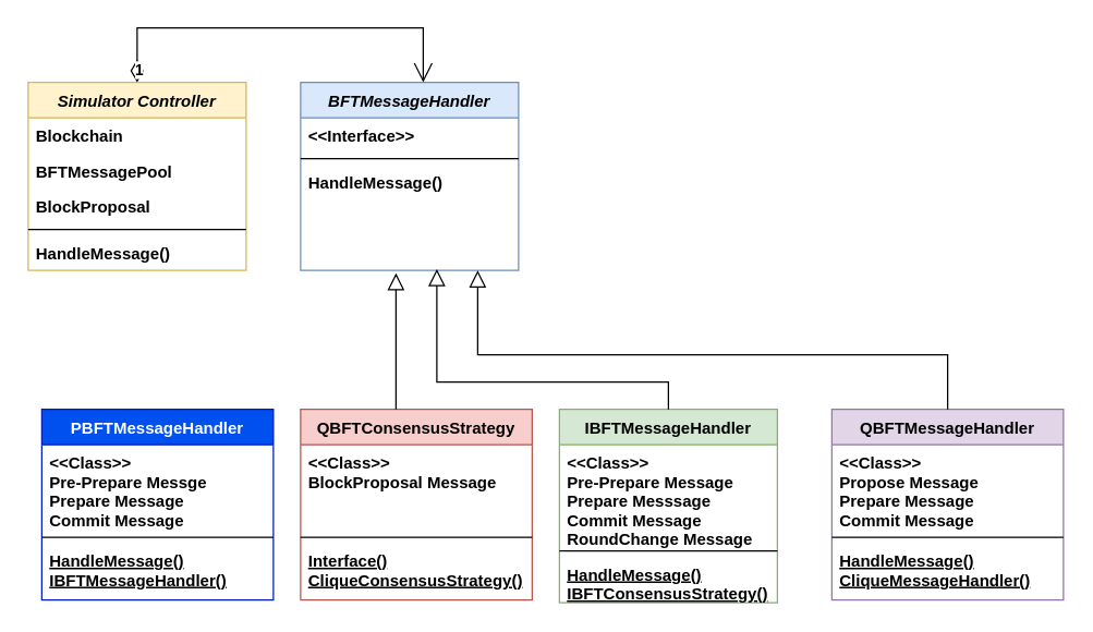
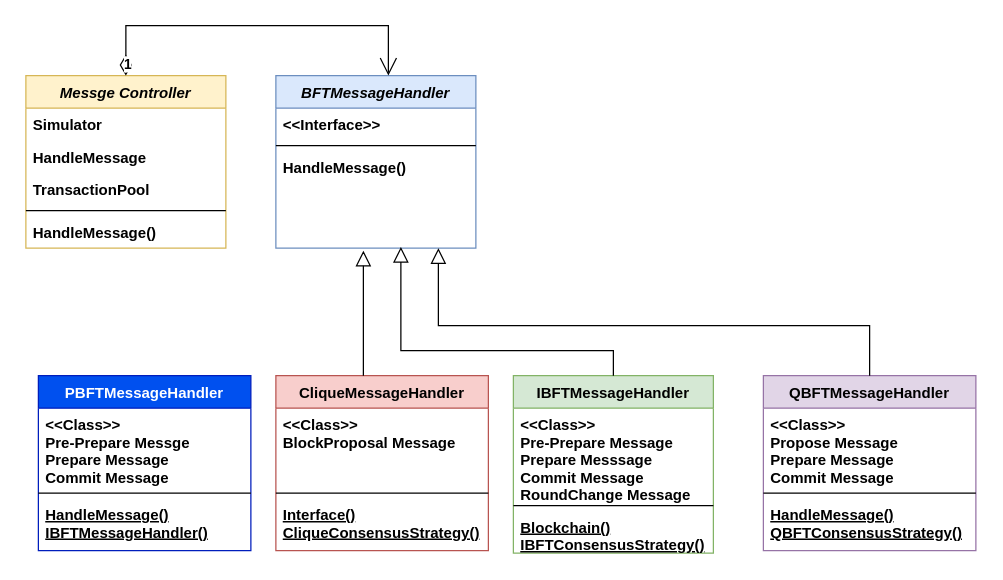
- <mxCell id="19" value="Simulator Controller" style="swimlane;fontStyle=3;align=center;verticalAlign=top;childLayout=stackLayout;horizontal=1;startSize=26;horizontalStack=0;resizeParent=1;resizeLast=0;collapsible=1;marginBottom=0;rounded=0;shadow=0;strokeWidth=1;fillColor=#fff2cc;strokeColor=#d6b656;" parent="1" vertex="1"><mxGeometry x="20" y="60" width="160" height="138" as="geometry"><mxRectangle x="230" y="140" width="160" height="26" as="alternateBounds" /></mxGeometry></mxCell>
+ <mxCell id="19" value="Messge Controller" style="swimlane;fontStyle=3;align=center;verticalAlign=top;childLayout=stackLayout;horizontal=1;startSize=26;horizontalStack=0;resizeParent=1;resizeLast=0;collapsible=1;marginBottom=0;rounded=0;shadow=0;strokeWidth=1;fillColor=#fff2cc;strokeColor=#d6b656;" parent="1" vertex="1"><mxGeometry x="20" y="60" width="160" height="138" as="geometry"><mxRectangle x="230" y="140" width="160" height="26" as="alternateBounds" /></mxGeometry></mxCell>
- <mxCell id="20" value="Blockchain" style="text;align=left;verticalAlign=top;spacingLeft=4;spacingRight=4;overflow=hidden;rotatable=0;points=[[0,0.5],[1,0.5]];portConstraint=eastwest;fontStyle=1" parent="19" vertex="1"><mxGeometry y="26" width="160" height="26" as="geometry" /></mxCell>
+ <mxCell id="20" value="Simulator" style="text;align=left;verticalAlign=top;spacingLeft=4;spacingRight=4;overflow=hidden;rotatable=0;points=[[0,0.5],[1,0.5]];portConstraint=eastwest;fontStyle=1" parent="19" vertex="1"><mxGeometry y="26" width="160" height="26" as="geometry" /></mxCell>
- <mxCell id="21" value="BFTMessagePool" style="text;align=left;verticalAlign=top;spacingLeft=4;spacingRight=4;overflow=hidden;rotatable=0;points=[[0,0.5],[1,0.5]];portConstraint=eastwest;rounded=0;shadow=0;html=0;fontStyle=1" parent="19" vertex="1"><mxGeometry y="52" width="160" height="26" as="geometry" /></mxCell>
+ <mxCell id="21" value="HandleMessage" style="text;align=left;verticalAlign=top;spacingLeft=4;spacingRight=4;overflow=hidden;rotatable=0;points=[[0,0.5],[1,0.5]];portConstraint=eastwest;rounded=0;shadow=0;html=0;fontStyle=1" parent="19" vertex="1"><mxGeometry y="52" width="160" height="26" as="geometry" /></mxCell>
- <mxCell id="22" value="BlockProposal" style="text;align=left;verticalAlign=top;spacingLeft=4;spacingRight=4;overflow=hidden;rotatable=0;points=[[0,0.5],[1,0.5]];portConstraint=eastwest;rounded=0;shadow=0;html=0;fontStyle=1" parent="19" vertex="1"><mxGeometry y="78" width="160" height="26" as="geometry" /></mxCell>
+ <mxCell id="22" value="TransactionPool" style="text;align=left;verticalAlign=top;spacingLeft=4;spacingRight=4;overflow=hidden;rotatable=0;points=[[0,0.5],[1,0.5]];portConstraint=eastwest;rounded=0;shadow=0;html=0;fontStyle=1" parent="19" vertex="1"><mxGeometry y="78" width="160" height="26" as="geometry" /></mxCell>
- <mxCell id="10" value="QBFTConsensusStrategy" style="swimlane;fontStyle=1;align=center;verticalAlign=top;childLayout=stackLayout;horizontal=1;startSize=26;horizontalStack=0;resizeParent=1;resizeLast=0;collapsible=1;marginBottom=0;rounded=0;shadow=0;strokeWidth=1;fillColor=#f8cecc;strokeColor=#b85450;" parent="1" vertex="1"><mxGeometry x="220" y="300" width="170" height="140" as="geometry"><mxRectangle x="130" y="380" width="160" height="26" as="alternateBounds" /></mxGeometry></mxCell>
+ <mxCell id="10" value="CliqueMessageHandler" style="swimlane;fontStyle=1;align=center;verticalAlign=top;childLayout=stackLayout;horizontal=1;startSize=26;horizontalStack=0;resizeParent=1;resizeLast=0;collapsible=1;marginBottom=0;rounded=0;shadow=0;strokeWidth=1;fillColor=#f8cecc;strokeColor=#b85450;" parent="1" vertex="1"><mxGeometry x="220" y="300" width="170" height="140" as="geometry"><mxRectangle x="130" y="380" width="160" height="26" as="alternateBounds" /></mxGeometry></mxCell>
- <mxCell id="28" value="HandleMessage()&#10;CliqueMessageHandler()" style="text;align=left;verticalAlign=top;spacingLeft=4;spacingRight=4;overflow=hidden;rotatable=0;points=[[0,0.5],[1,0.5]];portConstraint=eastwest;fontStyle=5" parent="25" vertex="1"><mxGeometry y="98" width="170" height="42" as="geometry" /></mxCell>
+ <mxCell id="28" value="HandleMessage()&#10;QBFTConsensusStrategy()" style="text;align=left;verticalAlign=top;spacingLeft=4;spacingRight=4;overflow=hidden;rotatable=0;points=[[0,0.5],[1,0.5]];portConstraint=eastwest;fontStyle=5" parent="25" vertex="1"><mxGeometry y="98" width="170" height="42" as="geometry" /></mxCell>
- <mxCell id="17" value="HandleMessage()&#10;IBFTConsensusStrategy()" style="text;align=left;verticalAlign=top;spacingLeft=4;spacingRight=4;overflow=hidden;rotatable=0;points=[[0,0.5],[1,0.5]];portConstraint=eastwest;fontStyle=5" parent="14" vertex="1"><mxGeometry y="108" width="160" height="34" as="geometry" /></mxCell>
+ <mxCell id="17" value="Blockchain()&#10;IBFTConsensusStrategy()" style="text;align=left;verticalAlign=top;spacingLeft=4;spacingRight=4;overflow=hidden;rotatable=0;points=[[0,0.5],[1,0.5]];portConstraint=eastwest;fontStyle=5" parent="14" vertex="1"><mxGeometry y="108" width="160" height="34" as="geometry" /></mxCell>
